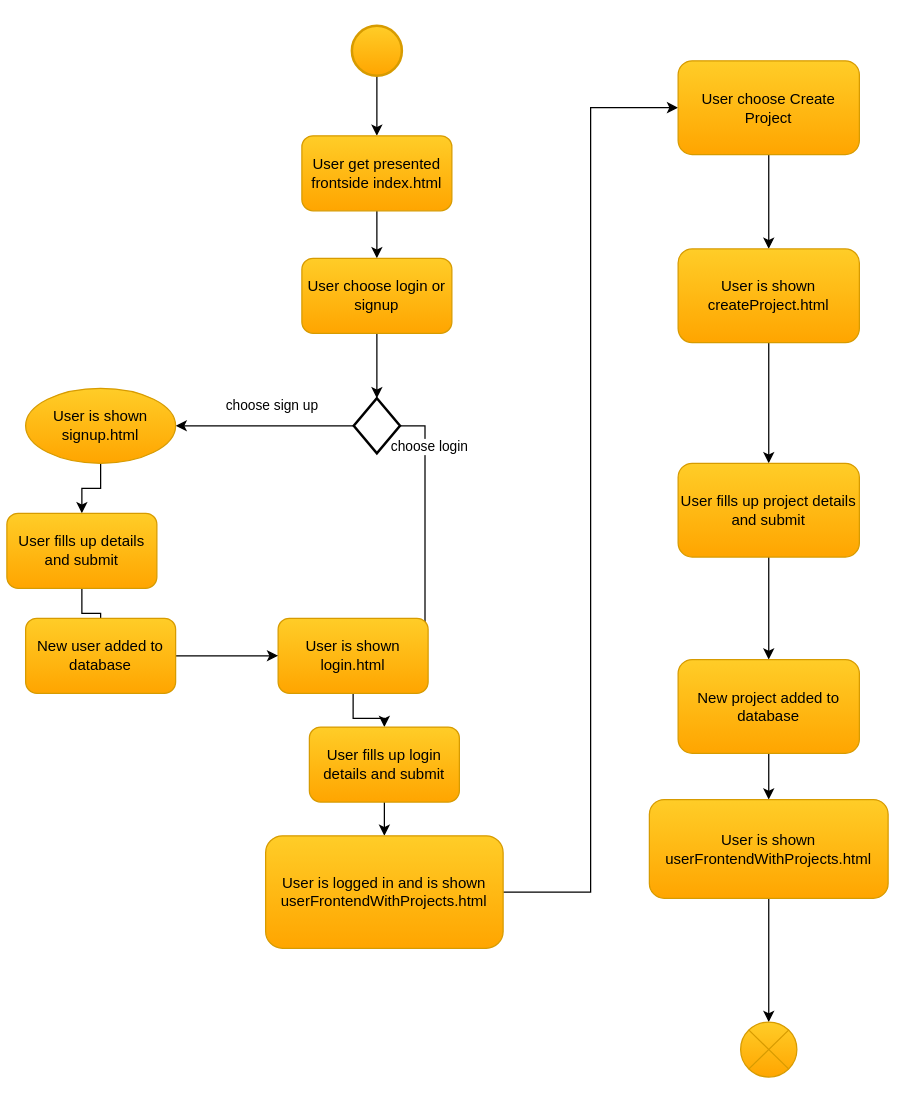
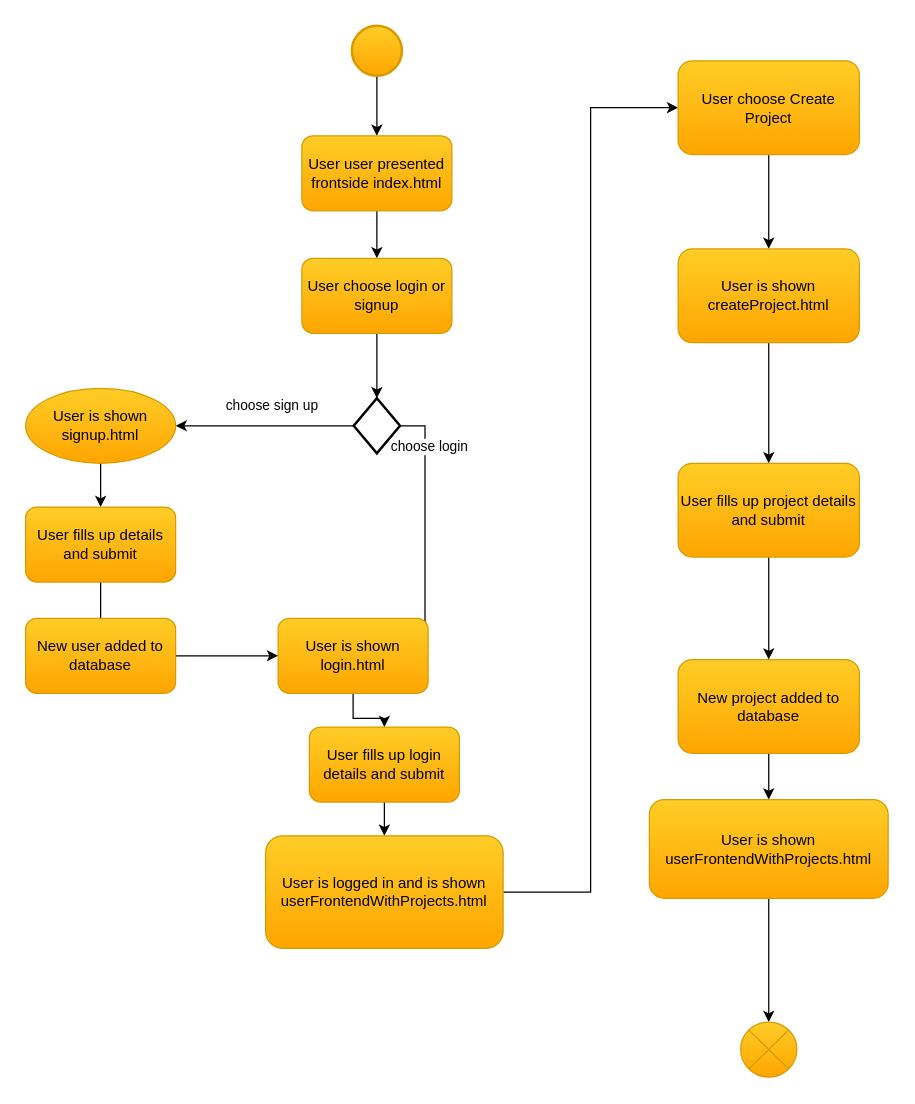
- <mxCell id="5" value="User get presented frontside index.html" style="rounded=1;whiteSpace=wrap;html=1;fillColor=#ffcd28;gradientColor=#ffa500;strokeColor=#d79b00;" vertex="1" parent="1"><mxGeometry x="241" y="108" width="120" height="60" as="geometry" /></mxCell>
+ <mxCell id="5" value="User user presented frontside index.html" style="rounded=1;whiteSpace=wrap;html=1;fillColor=#ffcd28;gradientColor=#ffa500;strokeColor=#d79b00;" vertex="1" parent="1"><mxGeometry x="241" y="108" width="120" height="60" as="geometry" /></mxCell>
- <mxCell id="18" value="User fills up details and submit" style="rounded=1;whiteSpace=wrap;html=1;fillColor=#ffcd28;gradientColor=#ffa500;strokeColor=#d79b00;" vertex="1" parent="1"><mxGeometry x="5" y="410" width="120" height="60" as="geometry" /></mxCell>
+ <mxCell id="18" value="User fills up details and submit" style="rounded=1;whiteSpace=wrap;html=1;fillColor=#ffcd28;gradientColor=#ffa500;strokeColor=#d79b00;" vertex="1" parent="1"><mxGeometry x="20" y="405" width="120" height="60" as="geometry" /></mxCell>
